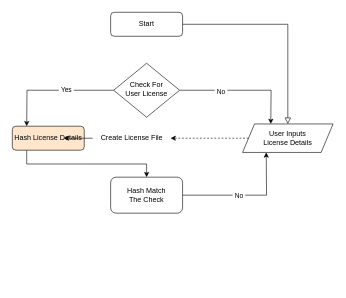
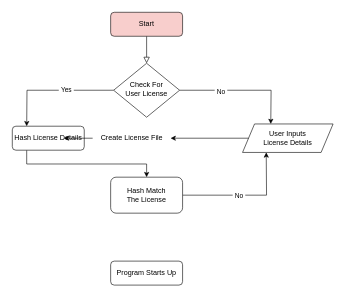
- <mxCell id="3" value="Start" style="rounded=1;whiteSpace=wrap;html=1;fontSize=12;glass=0;strokeWidth=1;shadow=0;" parent="1" vertex="1"><mxGeometry x="184" y="20" width="120" height="40" as="geometry" /></mxCell>
+ <mxCell id="3" value="Start" style="rounded=1;whiteSpace=wrap;html=1;fontSize=12;glass=0;strokeWidth=1;shadow=0;fillColor=#f8cecc;" parent="1" vertex="1"><mxGeometry x="184" y="20" width="120" height="40" as="geometry" /></mxCell>
- <mxCell id="2" value="" style="rounded=0;html=1;jettySize=auto;orthogonalLoop=1;fontSize=11;endArrow=block;endFill=0;endSize=8;strokeWidth=1;shadow=0;labelBackgroundColor=none;edgeStyle=orthogonalEdgeStyle;" parent="1" source="3" target="13" edge="1"><mxGeometry relative="1" as="geometry" /></mxCell>
+ <mxCell id="2" value="" style="rounded=0;html=1;jettySize=auto;orthogonalLoop=1;fontSize=11;endArrow=block;endFill=0;endSize=8;strokeWidth=1;shadow=0;labelBackgroundColor=none;edgeStyle=orthogonalEdgeStyle;" parent="1" source="3" target="8" edge="1"><mxGeometry relative="1" as="geometry" /></mxCell>
- <mxCell id="11" value="Hash License Details" style="rounded=1;whiteSpace=wrap;html=1;fontSize=12;glass=0;strokeWidth=1;shadow=0;fillColor=#ffe6cc;" parent="1" vertex="1"><mxGeometry x="20" y="210" width="120" height="40" as="geometry" /></mxCell>
+ <mxCell id="11" value="Hash License Details" style="rounded=1;whiteSpace=wrap;html=1;fontSize=12;glass=0;strokeWidth=1;shadow=0;" parent="1" vertex="1"><mxGeometry x="20" y="210" width="120" height="40" as="geometry" /></mxCell>
- <mxCell id="17" value="" style="edgeStyle=orthogonalEdgeStyle;rounded=0;orthogonalLoop=1;jettySize=auto;html=1;exitX=0;exitY=0.5;exitDx=0;exitDy=0;dashed=1;" edge="1" parent="1" source="13" target="18"><mxGeometry relative="1" as="geometry"><mxPoint x="106" y="230" as="targetPoint" /><mxPoint x="378" y="230" as="sourcePoint" /></mxGeometry></mxCell>
+ <mxCell id="17" value="" style="edgeStyle=orthogonalEdgeStyle;rounded=0;orthogonalLoop=1;jettySize=auto;html=1;exitX=0;exitY=0.5;exitDx=0;exitDy=0;" edge="1" parent="1" source="13" target="18"><mxGeometry relative="1" as="geometry"><mxPoint x="106" y="230" as="targetPoint" /><mxPoint x="378" y="230" as="sourcePoint" /></mxGeometry></mxCell>
- <mxCell id="16" value="Hash Match&lt;br&gt;The Check" style="rounded=1;whiteSpace=wrap;html=1;" vertex="1" parent="1"><mxGeometry x="184" y="295" width="120" height="60" as="geometry" /></mxCell>
+ <mxCell id="16" value="Hash Match&lt;br&gt;The License" style="rounded=1;whiteSpace=wrap;html=1;" vertex="1" parent="1"><mxGeometry x="184" y="295" width="120" height="60" as="geometry" /></mxCell>
+ <mxCell id="9" value="Program Starts Up" style="rounded=1;whiteSpace=wrap;html=1;fontSize=12;glass=0;strokeWidth=1;shadow=0;" parent="1" vertex="1"><mxGeometry x="184" y="435" width="120" height="40" as="geometry" /></mxCell>
